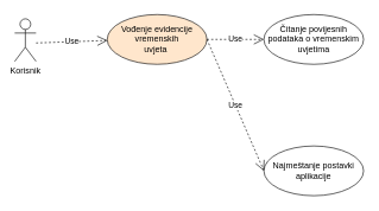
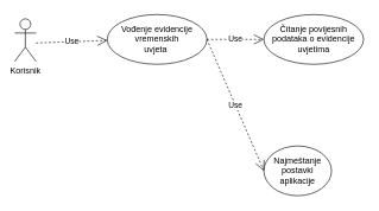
- <mxCell id="3" value="Vođenje evidencije vremenskih&lt;br&gt;uvjeta&amp;nbsp;" style="ellipse;whiteSpace=wrap;html=1;fillColor=#ffe6cc;" parent="1" vertex="1"><mxGeometry x="150" y="20" width="140" height="70" as="geometry" /></mxCell>
+ <mxCell id="3" value="Vođenje evidencije vremenskih&lt;br&gt;uvjeta&amp;nbsp;" style="ellipse;whiteSpace=wrap;html=1;" parent="1" vertex="1"><mxGeometry x="150" y="20" width="140" height="70" as="geometry" /></mxCell>
- <mxCell id="5" value="Čitanje povijesnih podataka o vremenskim uvjetima" style="ellipse;whiteSpace=wrap;html=1;" parent="1" vertex="1"><mxGeometry x="370" y="20" width="140" height="70" as="geometry" /></mxCell>
+ <mxCell id="5" value="Čitanje povijesnih podataka o evidencije uvjetima" style="ellipse;whiteSpace=wrap;html=1;" parent="1" vertex="1"><mxGeometry x="370" y="20" width="140" height="70" as="geometry" /></mxCell>
- <mxCell id="4" value="Najmeštanje postavki aplikacije" style="ellipse;whiteSpace=wrap;html=1;" parent="1" vertex="1"><mxGeometry x="370" y="205" width="140" height="70" as="geometry" /></mxCell>
+ <mxCell id="4" value="Najmeštanje postavki aplikacije" style="ellipse;whiteSpace=wrap;html=1;" parent="1" vertex="1"><mxGeometry x="370" y="205" width="95" height="70" as="geometry" /></mxCell>
